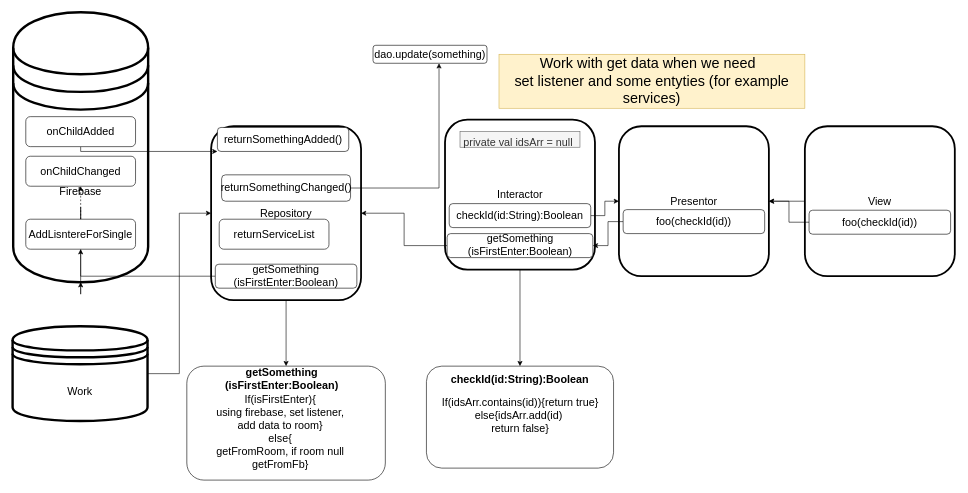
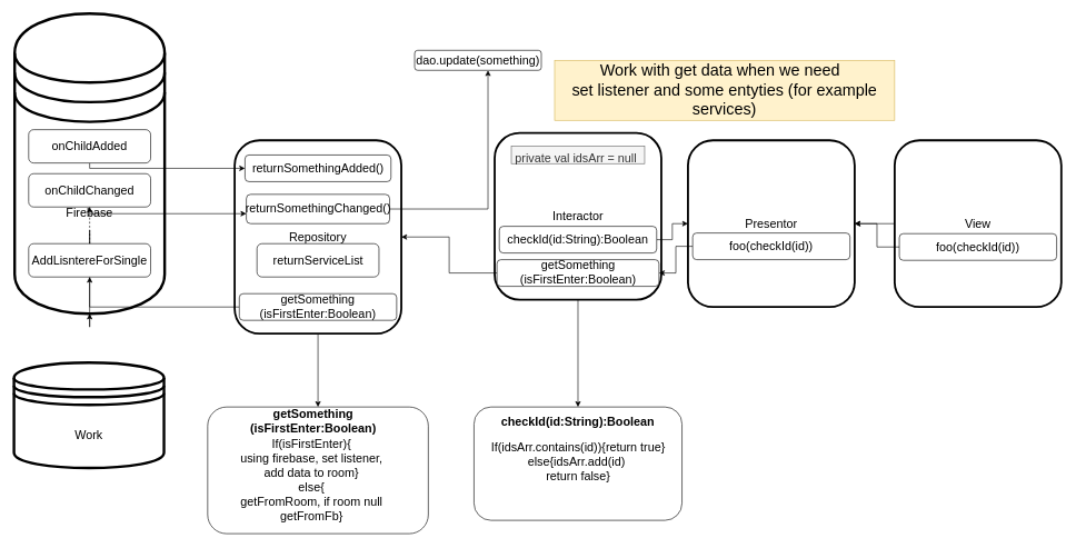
- <mxCell id="34" value="returnSomethingAdded()" style="shape=ext;rounded=1;html=1;whiteSpace=wrap;fontSize=18;" parent="1" vertex="1"><mxGeometry x="361.5" y="212" width="219" height="40" as="geometry" /></mxCell>
+ <mxCell id="34" value="returnSomethingAdded()" style="shape=ext;rounded=1;html=1;whiteSpace=wrap;fontSize=18;" parent="1" vertex="1"><mxGeometry x="366.5" y="232" width="219" height="40" as="geometry" /></mxCell>
+ <mxCell id="32" style="edgeStyle=orthogonalEdgeStyle;rounded=0;orthogonalLoop=1;jettySize=auto;html=1;" parent="1" source="33" target="36" edge="1"><mxGeometry relative="1" as="geometry"><Array as="points"><mxPoint x="134" y="320" /></Array></mxGeometry></mxCell>
- <mxCell id="41" value="returnServiceList" style="shape=ext;rounded=1;html=1;whiteSpace=wrap;fontSize=18;" vertex="1" parent="1"><mxGeometry x="364.5" y="365" width="183" height="50" as="geometry" /></mxCell>
+ <mxCell id="41" value="returnServiceList" style="shape=ext;rounded=1;html=1;whiteSpace=wrap;fontSize=18;" vertex="1" parent="1"><mxGeometry x="384.5" y="365" width="183" height="50" as="geometry" /></mxCell>
- <mxCell id="20" style="edgeStyle=orthogonalEdgeStyle;rounded=0;orthogonalLoop=1;jettySize=auto;html=1;entryX=0;entryY=0.5;entryDx=0;entryDy=0;fontSize=18;" parent="1" source="21" target="8" edge="1"><mxGeometry relative="1" as="geometry" /></mxCell>
